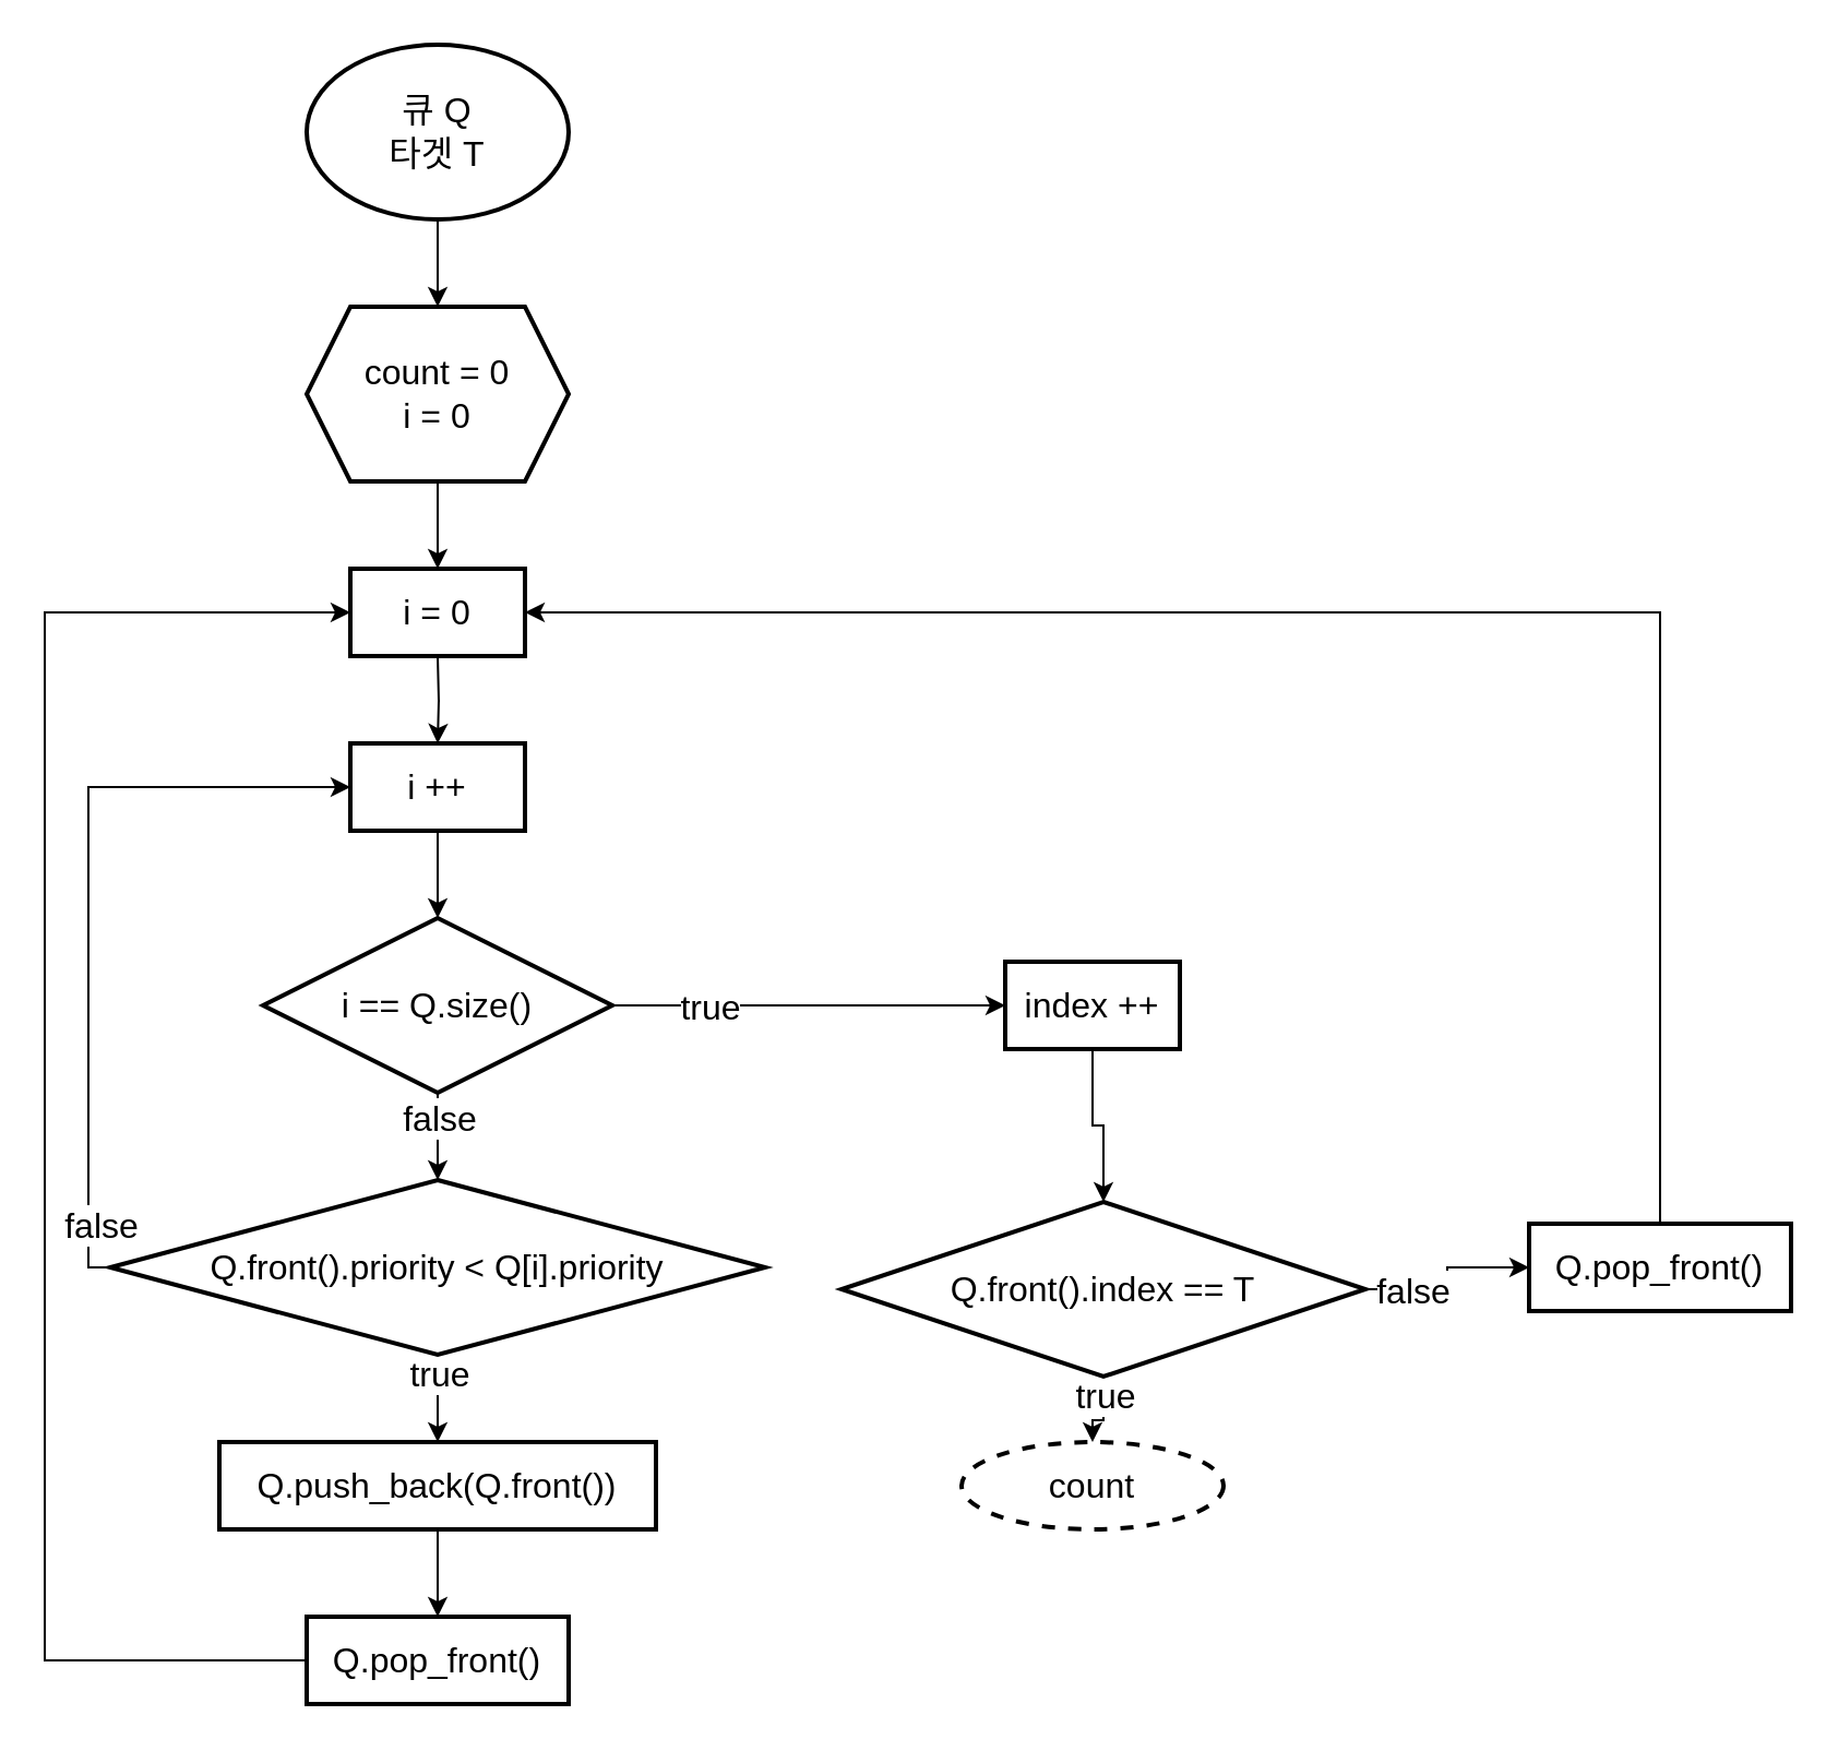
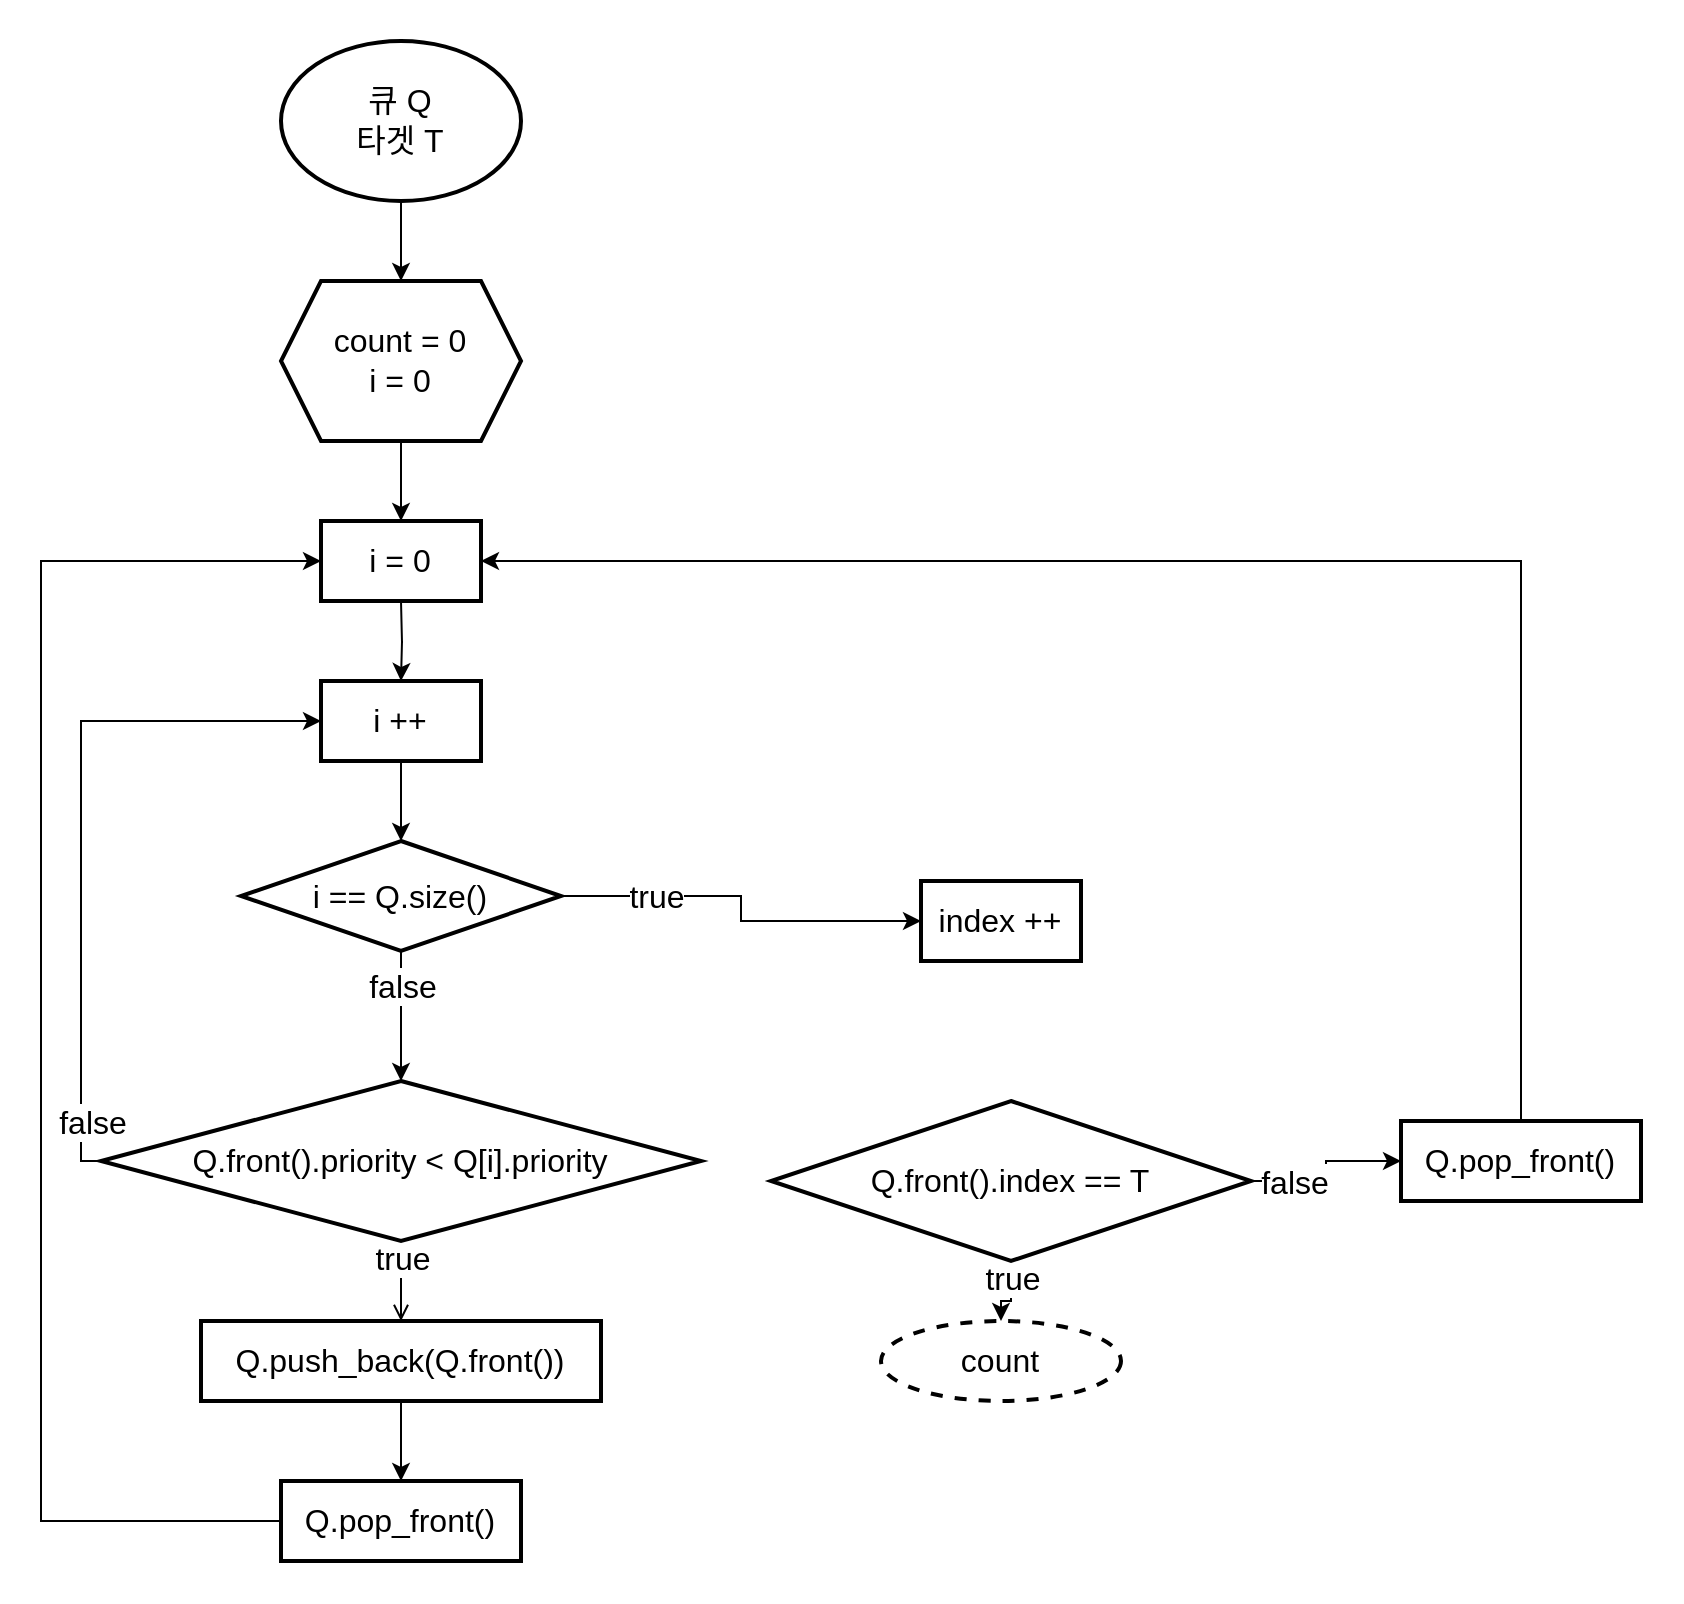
- <mxCell id="16" value="i == Q.size()" style="rhombus;whiteSpace=wrap;html=1;fontSize=16;strokeWidth=2;" vertex="1" parent="1"><mxGeometry x="120" y="420" width="160" height="80" as="geometry" /></mxCell>
+ <mxCell id="16" value="i == Q.size()" style="rhombus;whiteSpace=wrap;html=1;fontSize=16;strokeWidth=2;" vertex="1" parent="1"><mxGeometry x="120" y="420" width="160" height="55" as="geometry" /></mxCell>
- <mxCell id="30" value="" style="edgeStyle=orthogonalEdgeStyle;rounded=0;orthogonalLoop=1;jettySize=auto;html=1;fontSize=16;" edge="1" parent="1" source="31" target="23"><mxGeometry relative="1" as="geometry" /></mxCell>
- <mxCell id="9" value="" style="edgeStyle=orthogonalEdgeStyle;rounded=0;orthogonalLoop=1;jettySize=auto;html=1;fontSize=16;" edge="1" parent="1" source="11" target="18"><mxGeometry relative="1" as="geometry" /></mxCell>
+ <mxCell id="9" value="" style="edgeStyle=orthogonalEdgeStyle;rounded=0;orthogonalLoop=1;jettySize=auto;html=1;fontSize=16;endArrow=open;" edge="1" parent="1" source="11" target="18"><mxGeometry relative="1" as="geometry" /></mxCell>
